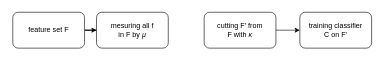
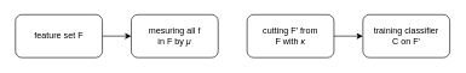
- <mxCell id="4" value="mesuring all f&lt;br&gt;in F by&amp;nbsp;&lt;i&gt;μ&lt;/i&gt;" style="rounded=1;whiteSpace=wrap;html=1;" vertex="1" parent="1"><mxGeometry x="160" y="20" width="120" height="60" as="geometry" /></mxCell>
+ <mxCell id="4" value="mesuring all f&lt;br&gt;in F by&amp;nbsp;&lt;i&gt;μ&lt;/i&gt;" style="rounded=1;whiteSpace=wrap;html=1;" vertex="1" parent="1"><mxGeometry x="180" y="20" width="120" height="60" as="geometry" /></mxCell>
